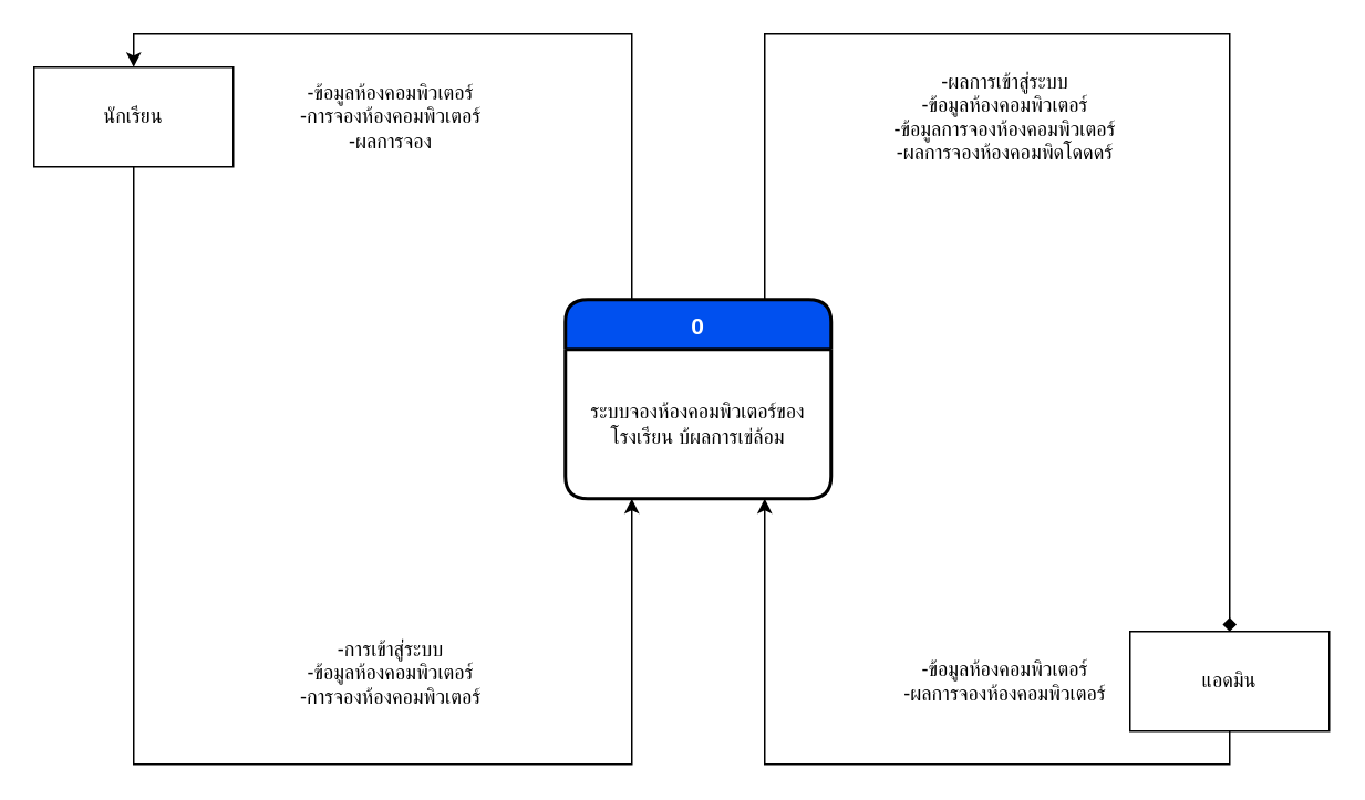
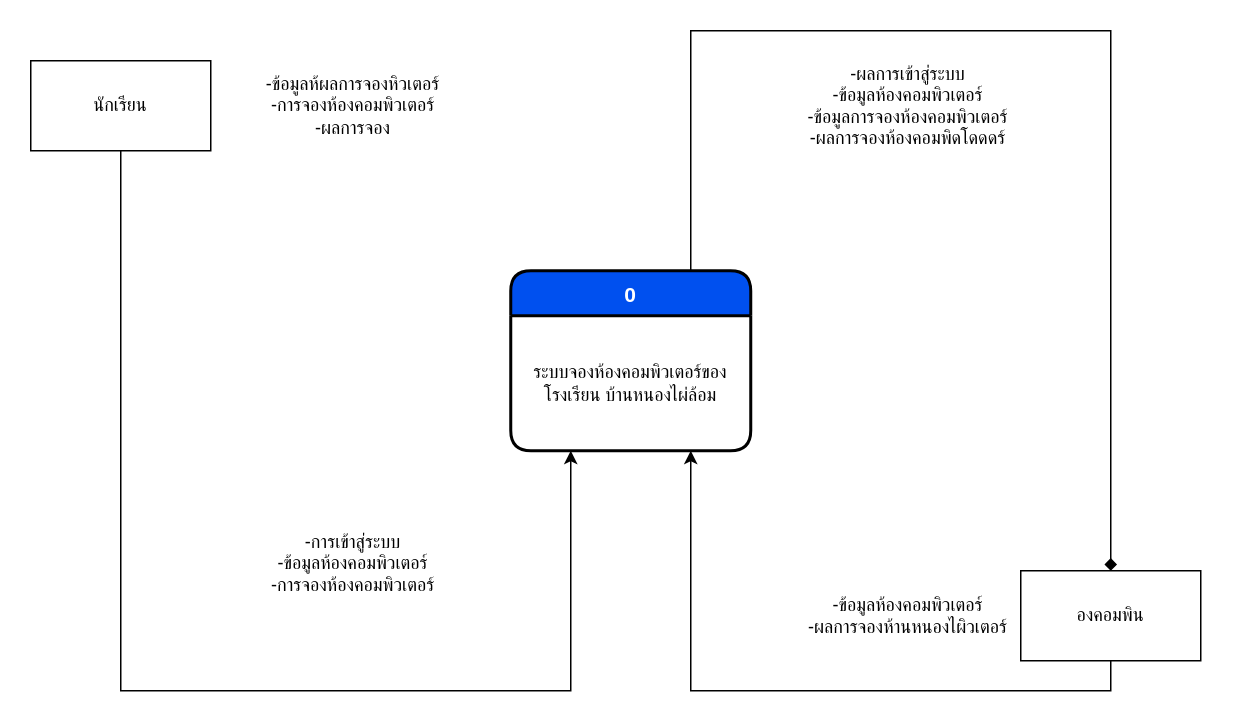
- <mxCell id="2" style="edgeStyle=orthogonalEdgeStyle;rounded=0;orthogonalLoop=1;jettySize=auto;html=1;exitX=0.25;exitY=0;exitDx=0;exitDy=0;entryX=0.5;entryY=0;entryDx=0;entryDy=0;" edge="1" parent="1" source="12" target="5"><mxGeometry relative="1" as="geometry" /></mxCell>
- <mxCell id="9" value="-ข้อมูลห้องคอมพิวเตอร์&lt;br&gt;-การจองห้องคอมพิวเตอร์&lt;br&gt;-ผลการจอง" style="text;html=1;strokeColor=none;fillColor=none;align=center;verticalAlign=middle;whiteSpace=wrap;rounded=0;" vertex="1" parent="1"><mxGeometry x="110" y="25" width="250" height="90" as="geometry" /></mxCell>
+ <mxCell id="9" value="-ข้อมูลห้ผลการจองหิวเตอร์&lt;br&gt;-การจองห้องคอมพิวเตอร์&lt;br&gt;-ผลการจอง" style="text;html=1;strokeColor=none;fillColor=none;align=center;verticalAlign=middle;whiteSpace=wrap;rounded=0;" vertex="1" parent="1"><mxGeometry x="110" y="25" width="250" height="90" as="geometry" /></mxCell>
- <mxCell id="13" value="ระบบจองห้องคอมพิวเตอร์ของโรงเรียน บ้ผลการเข่ล้อม" style="text;html=1;strokeColor=none;fillColor=none;align=center;verticalAlign=middle;whiteSpace=wrap;rounded=0;" vertex="1" parent="12"><mxGeometry y="30" width="160" height="90" as="geometry" /></mxCell>
+ <mxCell id="13" value="ระบบจองห้องคอมพิวเตอร์ของโรงเรียน บ้านหนองไผ่ล้อม" style="text;html=1;strokeColor=none;fillColor=none;align=center;verticalAlign=middle;whiteSpace=wrap;rounded=0;" vertex="1" parent="12"><mxGeometry y="30" width="160" height="90" as="geometry" /></mxCell>
- <mxCell id="8" value="-การเข้าสู่ระบบ&lt;br&gt;-ข้อมูลห้องคอมพิวเตอร์&lt;br&gt;-การจองห้องคอมพิวเตอร์" style="text;html=1;strokeColor=none;fillColor=none;align=center;verticalAlign=middle;whiteSpace=wrap;rounded=0;" vertex="1" parent="1"><mxGeometry x="110" y="360" width="250" height="90" as="geometry" /></mxCell>
+ <mxCell id="8" value="-การเข้าสู่ระบบ&lt;br&gt;-ข้อมูลห้องคอมพิวเตอร์&lt;br&gt;-การจองห้องคอมพิวเตอร์" style="text;html=1;strokeColor=none;fillColor=none;align=center;verticalAlign=middle;whiteSpace=wrap;rounded=0;" vertex="1" parent="1"><mxGeometry x="110" y="330" width="250" height="90" as="geometry" /></mxCell>
- <mxCell id="10" value="-ข้อมูลห้องคอมพิวเตอร์&lt;br&gt;-ผลการจองห้องคอมพิวเตอร์" style="text;html=1;strokeColor=none;fillColor=none;align=center;verticalAlign=middle;whiteSpace=wrap;rounded=0;" vertex="1" parent="1"><mxGeometry x="480" y="365" width="250" height="90" as="geometry" /></mxCell>
+ <mxCell id="10" value="-ข้อมูลห้องคอมพิวเตอร์&lt;br&gt;-ผลการจองห้านหนองไผิวเตอร์" style="text;html=1;strokeColor=none;fillColor=none;align=center;verticalAlign=middle;whiteSpace=wrap;rounded=0;" vertex="1" parent="1"><mxGeometry x="480" y="365" width="250" height="90" as="geometry" /></mxCell>
- <mxCell id="7" value="แอดมิน" style="rounded=0;whiteSpace=wrap;html=1;strokeColor=#000000;fillColor=#ffffff;gradientColor=none;align=center;" vertex="1" parent="1"><mxGeometry x="680" y="380" width="120" height="60" as="geometry" /></mxCell>
+ <mxCell id="7" value="องคอมพิน" style="rounded=0;whiteSpace=wrap;html=1;strokeColor=#000000;fillColor=#ffffff;gradientColor=none;align=center;" vertex="1" parent="1"><mxGeometry x="680" y="380" width="120" height="60" as="geometry" /></mxCell>
